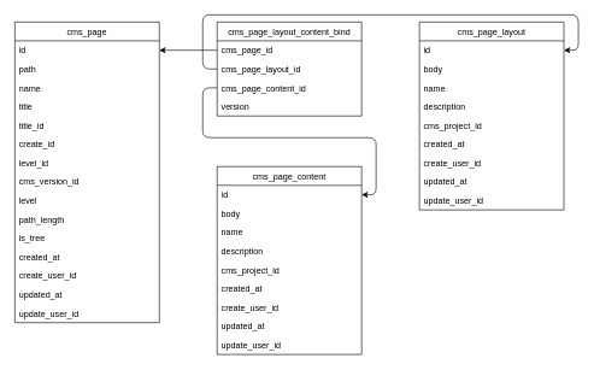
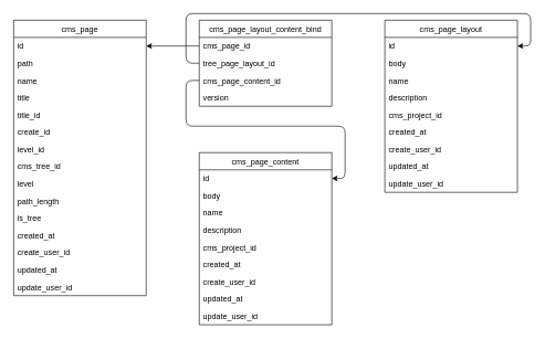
- <mxCell id="20" value="cms_page_layout_id" style="text;strokeColor=none;fillColor=none;align=left;verticalAlign=top;spacingLeft=4;spacingRight=4;overflow=hidden;rotatable=0;points=[[0,0.5],[1,0.5]];portConstraint=eastwest;" vertex="1" parent="18"><mxGeometry y="52" width="200" height="26" as="geometry" /></mxCell>
+ <mxCell id="20" value="tree_page_layout_id" style="text;strokeColor=none;fillColor=none;align=left;verticalAlign=top;spacingLeft=4;spacingRight=4;overflow=hidden;rotatable=0;points=[[0,0.5],[1,0.5]];portConstraint=eastwest;" vertex="1" parent="18"><mxGeometry y="52" width="200" height="26" as="geometry" /></mxCell>
- <mxCell id="10" value="cms_version_id" style="text;strokeColor=none;fillColor=none;align=left;verticalAlign=top;spacingLeft=4;spacingRight=4;overflow=hidden;rotatable=0;points=[[0,0.5],[1,0.5]];portConstraint=eastwest;" parent="2" vertex="1"><mxGeometry y="208" width="200" height="26" as="geometry" /></mxCell>
+ <mxCell id="10" value="cms_tree_id" style="text;strokeColor=none;fillColor=none;align=left;verticalAlign=top;spacingLeft=4;spacingRight=4;overflow=hidden;rotatable=0;points=[[0,0.5],[1,0.5]];portConstraint=eastwest;" parent="2" vertex="1"><mxGeometry y="208" width="200" height="26" as="geometry" /></mxCell>
